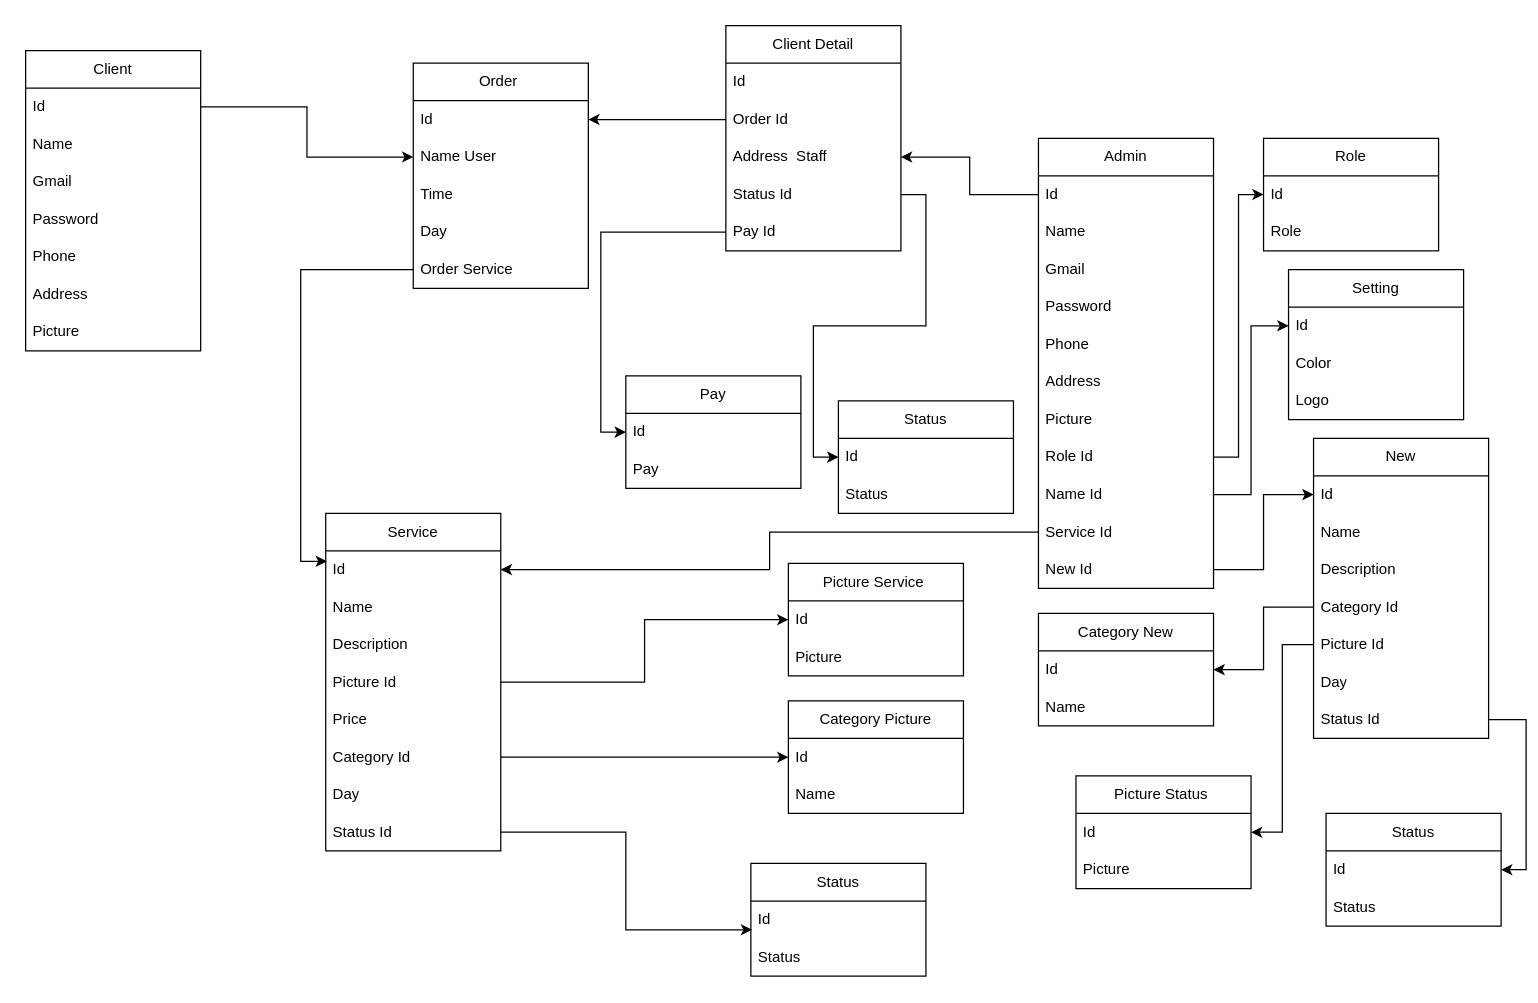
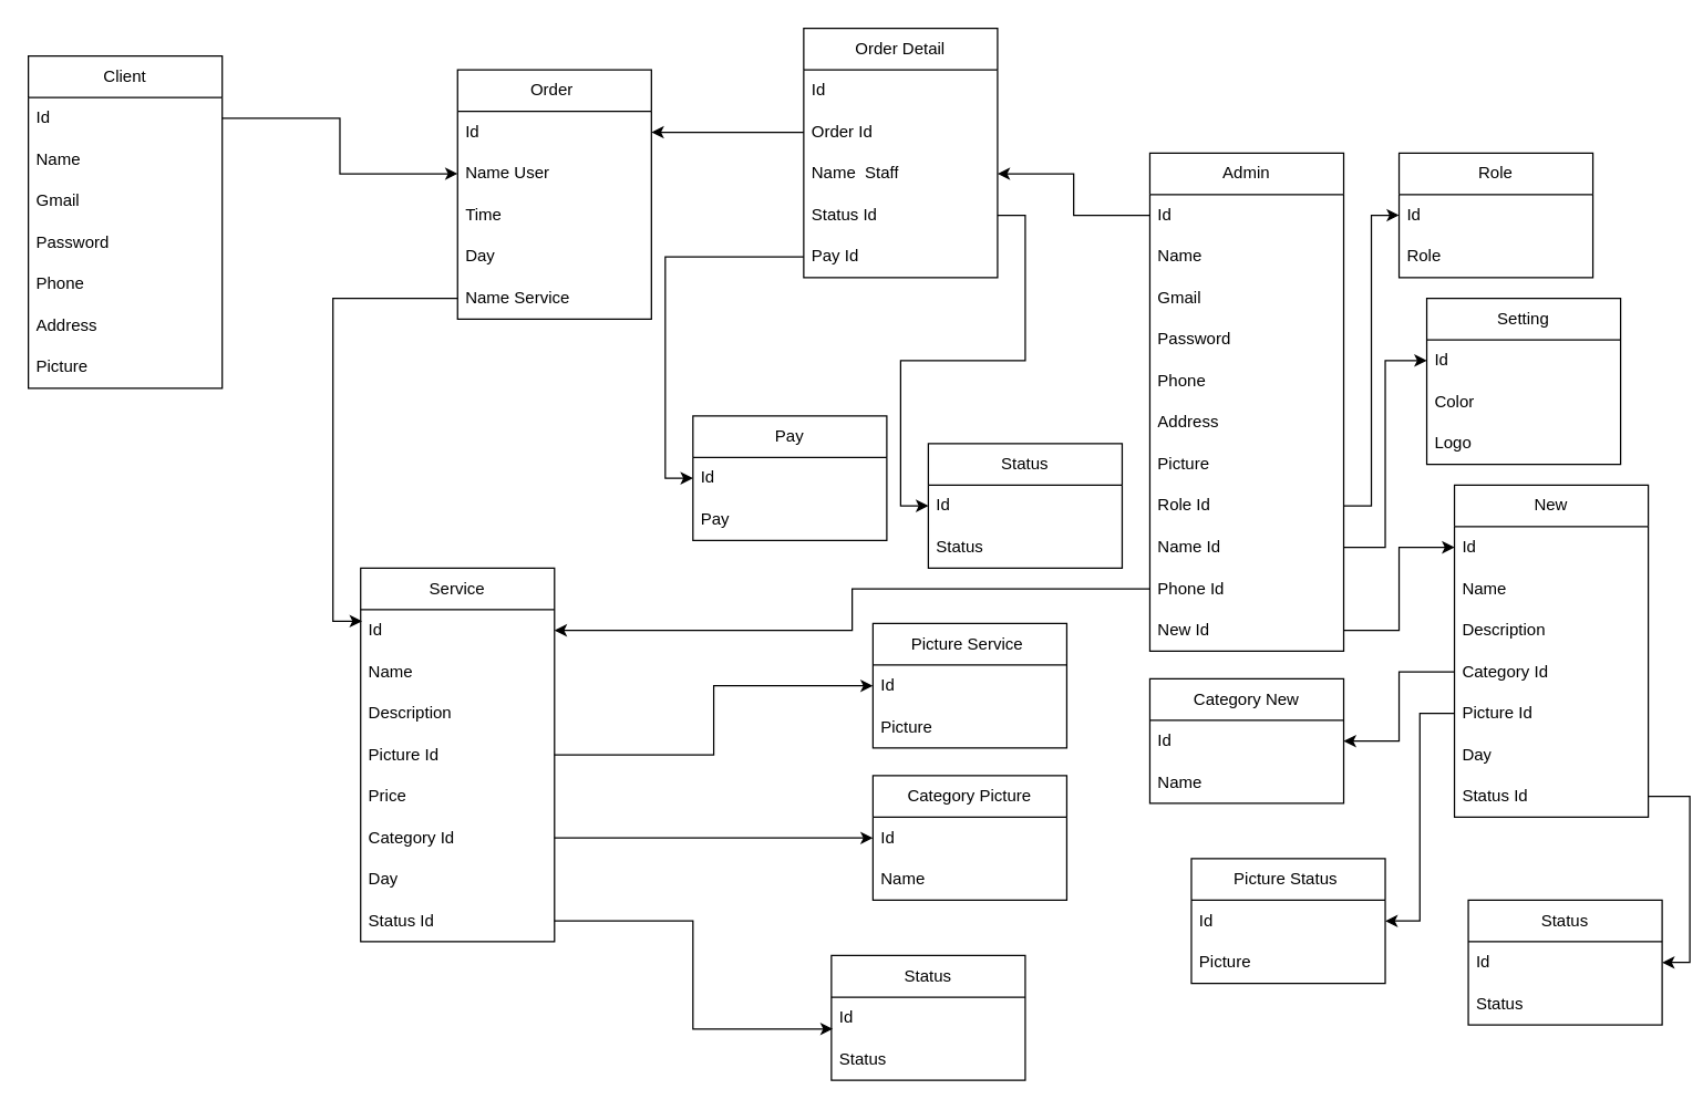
- <mxCell id="64" value="Client Detail" style="swimlane;fontStyle=0;childLayout=stackLayout;horizontal=1;startSize=30;horizontalStack=0;resizeParent=1;resizeParentMax=0;resizeLast=0;collapsible=1;marginBottom=0;whiteSpace=wrap;html=1;" parent="1" vertex="1"><mxGeometry x="580" y="20" width="140" height="180" as="geometry" /></mxCell>
+ <mxCell id="64" value="Order Detail" style="swimlane;fontStyle=0;childLayout=stackLayout;horizontal=1;startSize=30;horizontalStack=0;resizeParent=1;resizeParentMax=0;resizeLast=0;collapsible=1;marginBottom=0;whiteSpace=wrap;html=1;" parent="1" vertex="1"><mxGeometry x="580" y="20" width="140" height="180" as="geometry" /></mxCell>
- <mxCell id="67" value="Address&amp;nbsp; Staff" style="text;strokeColor=none;fillColor=none;align=left;verticalAlign=middle;spacingLeft=4;spacingRight=4;overflow=hidden;points=[[0,0.5],[1,0.5]];portConstraint=eastwest;rotatable=0;whiteSpace=wrap;html=1;" parent="64" vertex="1"><mxGeometry y="90" width="140" height="30" as="geometry" /></mxCell>
+ <mxCell id="67" value="Name&amp;nbsp; Staff" style="text;strokeColor=none;fillColor=none;align=left;verticalAlign=middle;spacingLeft=4;spacingRight=4;overflow=hidden;points=[[0,0.5],[1,0.5]];portConstraint=eastwest;rotatable=0;whiteSpace=wrap;html=1;" parent="64" vertex="1"><mxGeometry y="90" width="140" height="30" as="geometry" /></mxCell>
- <mxCell id="63" value="Order Service&amp;nbsp;" style="text;strokeColor=none;fillColor=none;align=left;verticalAlign=middle;spacingLeft=4;spacingRight=4;overflow=hidden;points=[[0,0.5],[1,0.5]];portConstraint=eastwest;rotatable=0;whiteSpace=wrap;html=1;" parent="58" vertex="1"><mxGeometry y="150" width="140" height="30" as="geometry" /></mxCell>
+ <mxCell id="63" value="Name Service&amp;nbsp;" style="text;strokeColor=none;fillColor=none;align=left;verticalAlign=middle;spacingLeft=4;spacingRight=4;overflow=hidden;points=[[0,0.5],[1,0.5]];portConstraint=eastwest;rotatable=0;whiteSpace=wrap;html=1;" parent="58" vertex="1"><mxGeometry y="150" width="140" height="30" as="geometry" /></mxCell>
- <mxCell id="38" value="Service Id" style="text;strokeColor=none;fillColor=none;align=left;verticalAlign=middle;spacingLeft=4;spacingRight=4;overflow=hidden;points=[[0,0.5],[1,0.5]];portConstraint=eastwest;rotatable=0;whiteSpace=wrap;html=1;" parent="28" vertex="1"><mxGeometry y="300" width="140" height="30" as="geometry" /></mxCell>
+ <mxCell id="38" value="Phone Id" style="text;strokeColor=none;fillColor=none;align=left;verticalAlign=middle;spacingLeft=4;spacingRight=4;overflow=hidden;points=[[0,0.5],[1,0.5]];portConstraint=eastwest;rotatable=0;whiteSpace=wrap;html=1;" parent="28" vertex="1"><mxGeometry y="300" width="140" height="30" as="geometry" /></mxCell>
